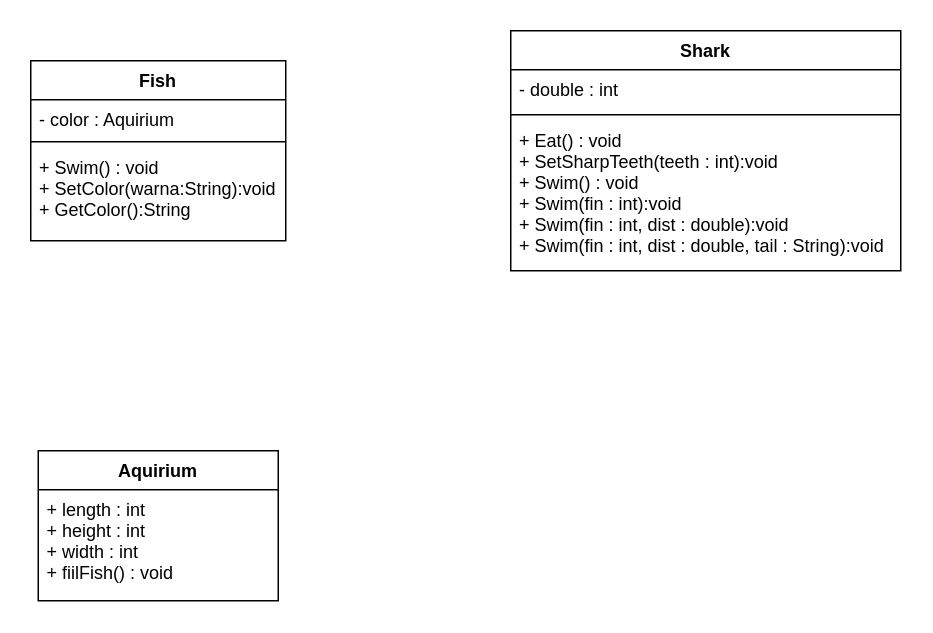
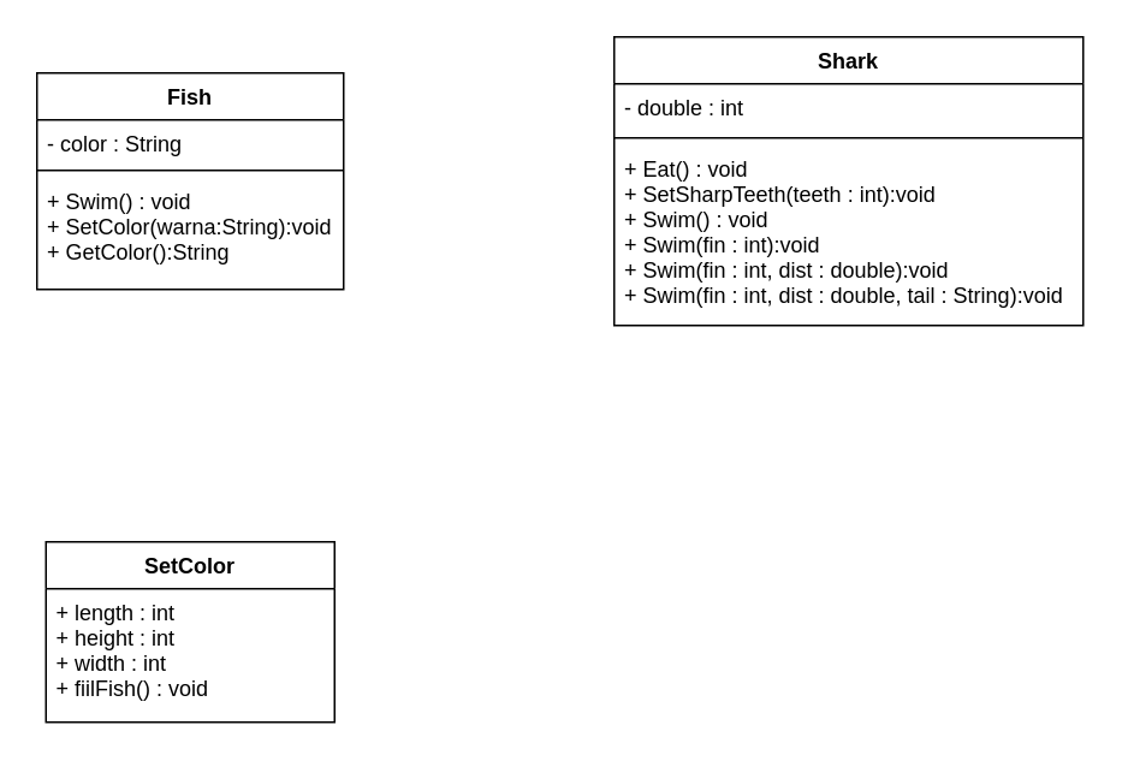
- <mxCell id="3" value="- color : Aquirium" style="text;strokeColor=none;fillColor=none;align=left;verticalAlign=top;spacingLeft=4;spacingRight=4;overflow=hidden;rotatable=0;points=[[0,0.5],[1,0.5]];portConstraint=eastwest;" parent="2" vertex="1"><mxGeometry y="26" width="170" height="24" as="geometry" /></mxCell>
+ <mxCell id="3" value="- color : String" style="text;strokeColor=none;fillColor=none;align=left;verticalAlign=top;spacingLeft=4;spacingRight=4;overflow=hidden;rotatable=0;points=[[0,0.5],[1,0.5]];portConstraint=eastwest;" parent="2" vertex="1"><mxGeometry y="26" width="170" height="24" as="geometry" /></mxCell>
- <mxCell id="10" value="Aquirium" style="swimlane;fontStyle=1;align=center;verticalAlign=top;childLayout=stackLayout;horizontal=1;startSize=26;horizontalStack=0;resizeParent=1;resizeParentMax=0;resizeLast=0;collapsible=1;marginBottom=0;" parent="1" vertex="1"><mxGeometry x="25" y="300" width="160" height="100" as="geometry" /></mxCell>
+ <mxCell id="10" value="SetColor" style="swimlane;fontStyle=1;align=center;verticalAlign=top;childLayout=stackLayout;horizontal=1;startSize=26;horizontalStack=0;resizeParent=1;resizeParentMax=0;resizeLast=0;collapsible=1;marginBottom=0;" parent="1" vertex="1"><mxGeometry x="25" y="300" width="160" height="100" as="geometry" /></mxCell>
